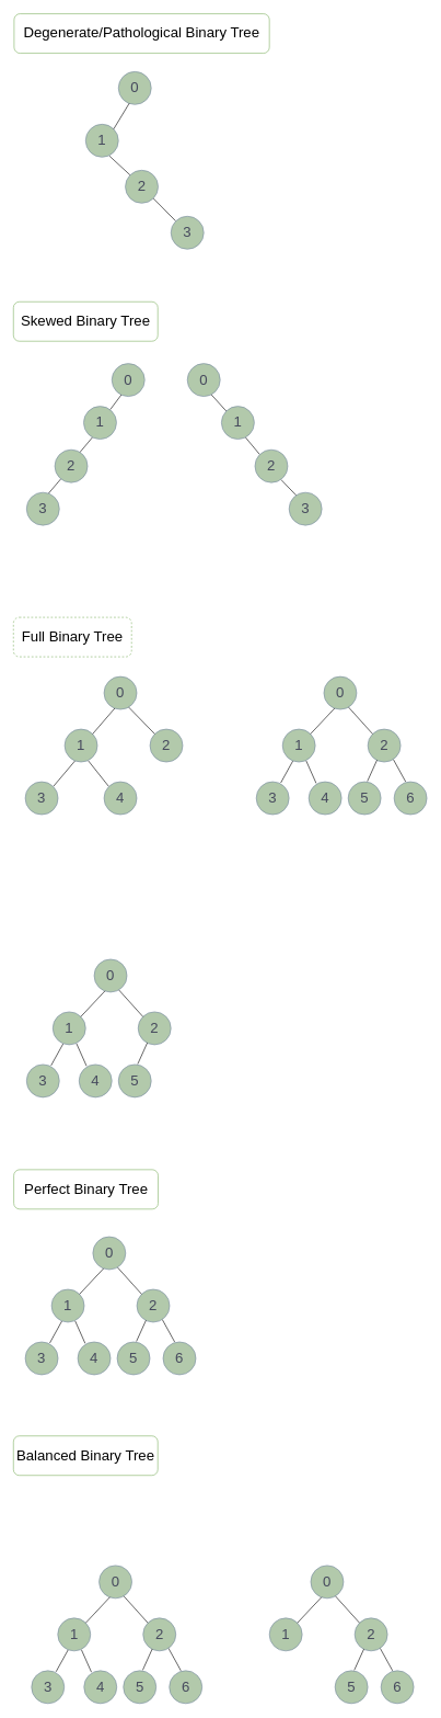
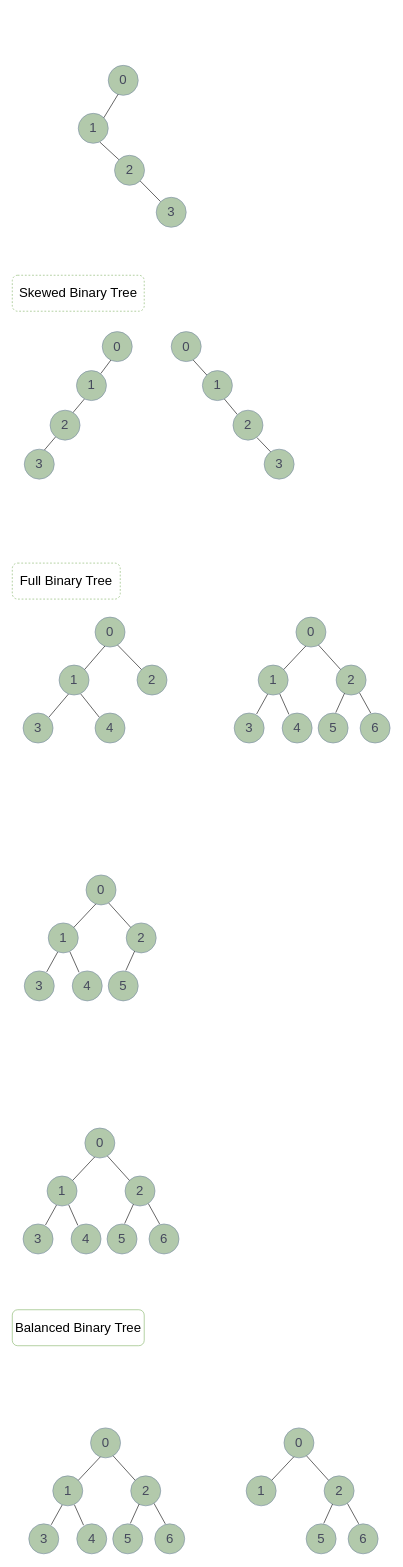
- <mxCell id="29" value="&lt;font style=&quot;font-size: 22px;&quot;&gt;Degenerate/Pathological Binary Tree&lt;br&gt;&lt;/font&gt;" style="rounded=1;whiteSpace=wrap;html=1;fillColor=none;strokeColor=#82b366;" vertex="1" parent="28"><mxGeometry width="389" height="60" as="geometry" /></mxCell>
- <mxCell id="38" value="&lt;font style=&quot;font-size: 22px;&quot;&gt;Skewed Binary Tree&lt;br&gt;&lt;/font&gt;" style="rounded=1;whiteSpace=wrap;html=1;fillColor=none;strokeColor=#82b366;" vertex="1" parent="1"><mxGeometry x="20" y="458" width="220" height="60" as="geometry" /></mxCell>
+ <mxCell id="38" value="&lt;font style=&quot;font-size: 22px;&quot;&gt;Skewed Binary Tree&lt;br&gt;&lt;/font&gt;" style="rounded=1;whiteSpace=wrap;html=1;fillColor=none;strokeColor=#82b366;dashed=1;" vertex="1" parent="1"><mxGeometry x="20" y="458" width="220" height="60" as="geometry" /></mxCell>
- <mxCell id="68" value="&lt;font style=&quot;font-size: 22px;&quot;&gt;Perfect Binary Tree&lt;/font&gt;" style="rounded=1;whiteSpace=wrap;html=1;fillColor=none;strokeColor=#82b366;" vertex="1" parent="67"><mxGeometry width="220" height="60" as="geometry" /></mxCell>
